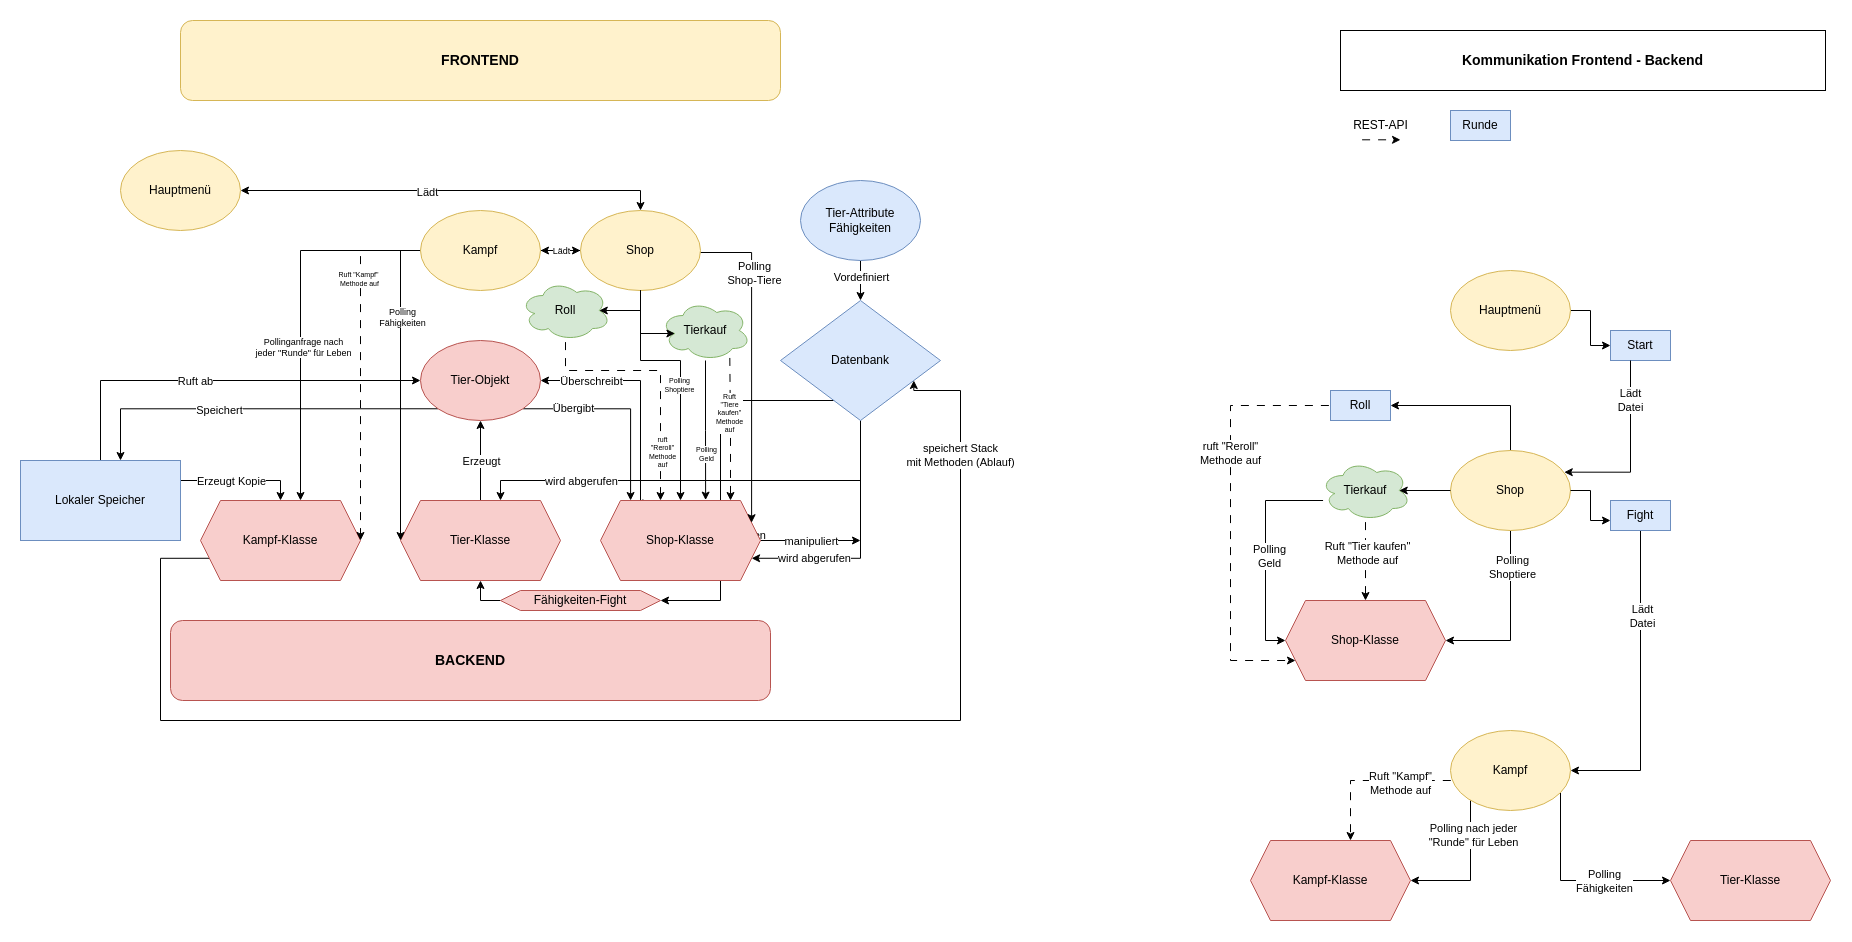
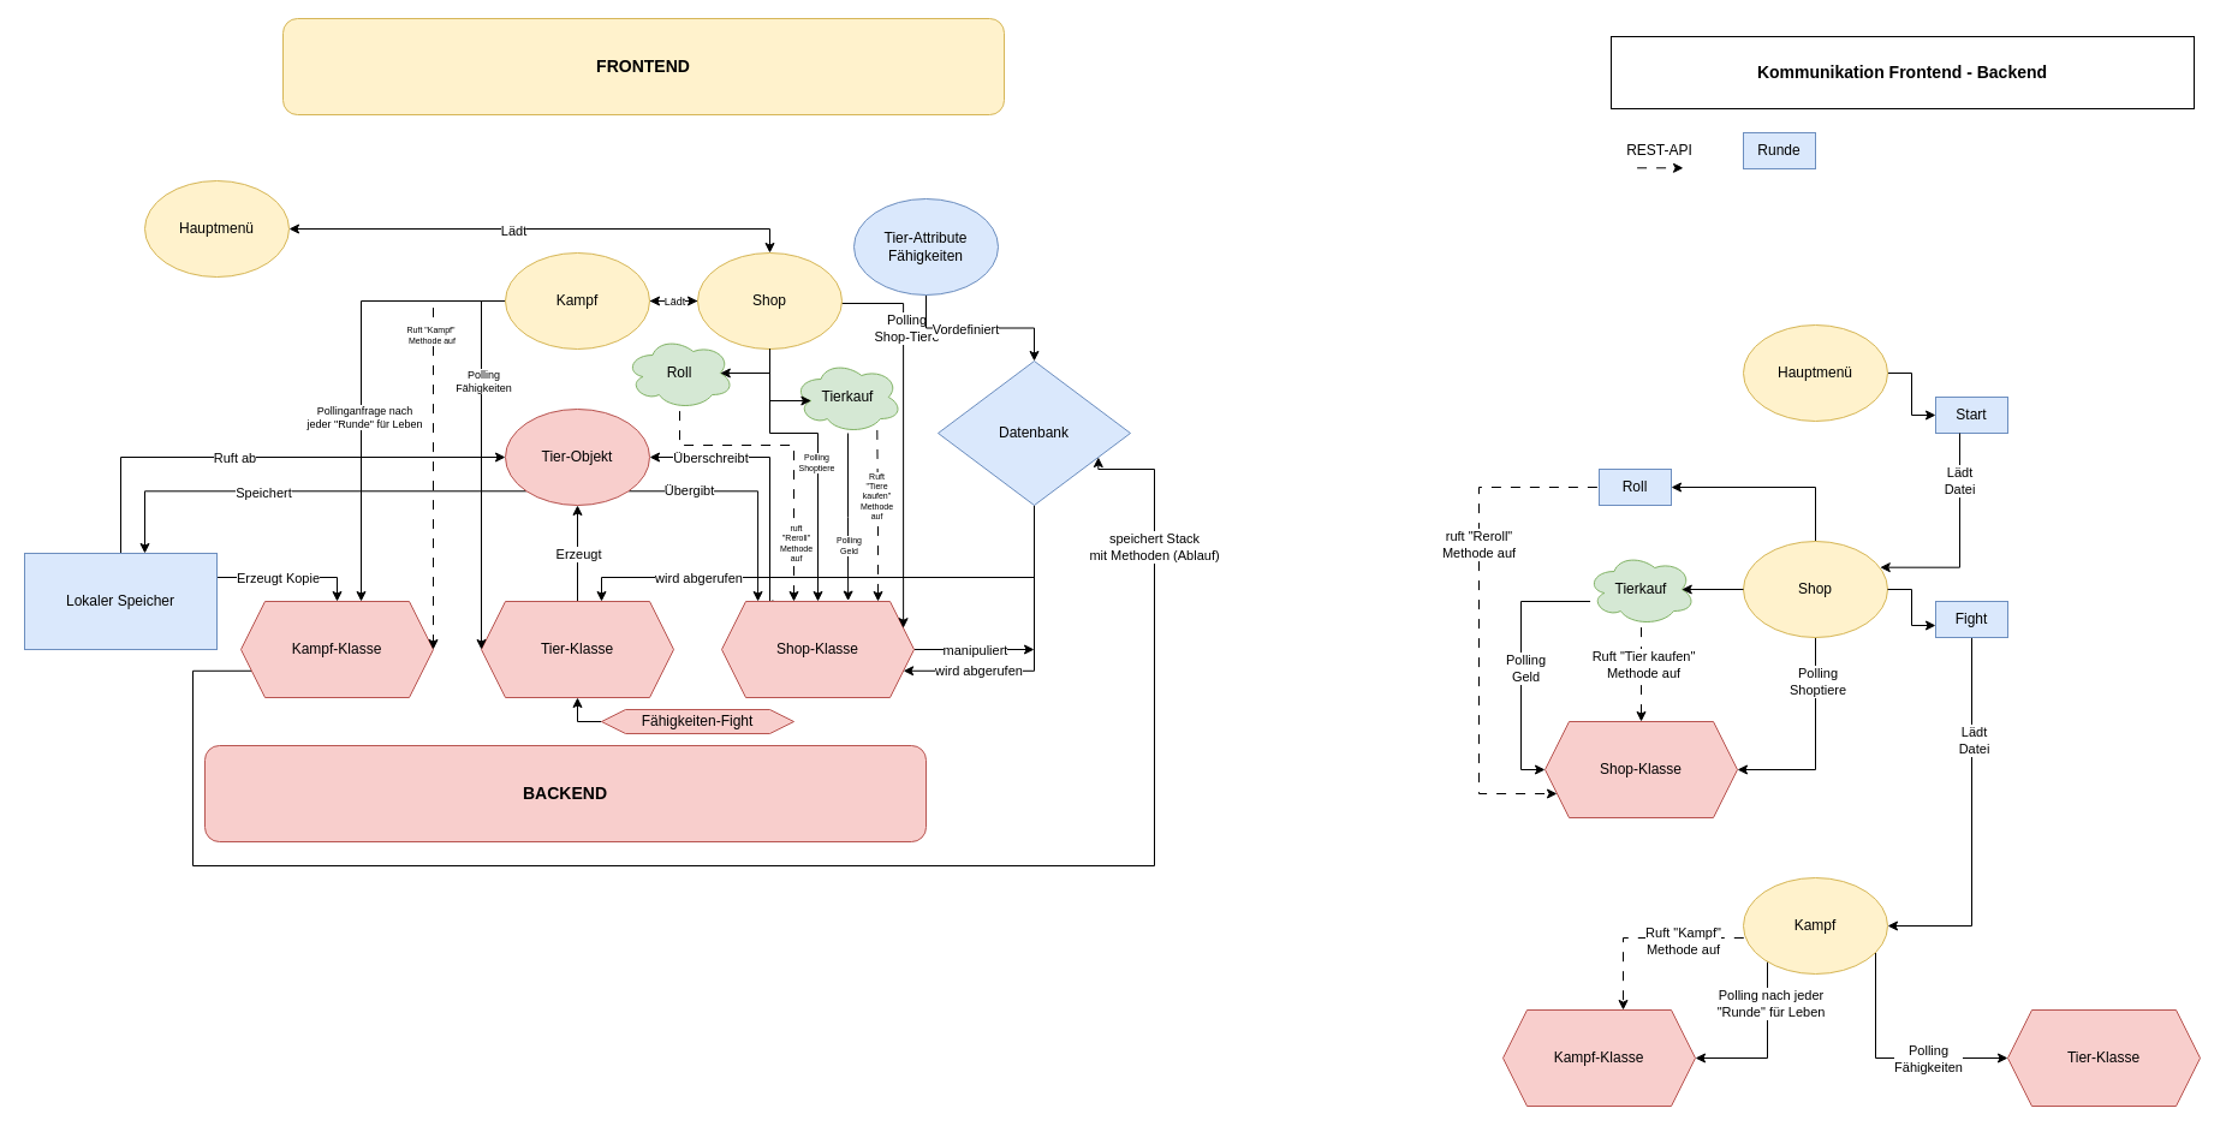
- <mxCell id="3" value="&lt;font style=&quot;font-size: 14px;&quot;&gt;&lt;b style=&quot;&quot;&gt;FRONTEND&lt;/b&gt;&lt;/font&gt;" style="rounded=1;whiteSpace=wrap;html=1;fillColor=#fff2cc;strokeColor=#d6b656;" parent="1" vertex="1"><mxGeometry x="180" y="20" width="600" height="80" as="geometry" /></mxCell>
+ <mxCell id="3" value="&lt;font style=&quot;font-size: 14px;&quot;&gt;&lt;b style=&quot;&quot;&gt;FRONTEND&lt;/b&gt;&lt;/font&gt;" style="rounded=1;whiteSpace=wrap;html=1;fillColor=#fff2cc;strokeColor=#d6b656;" parent="1" vertex="1"><mxGeometry x="235" y="15" width="600" height="80" as="geometry" /></mxCell>
- <mxCell id="47" value="Tier-Attribute&lt;br&gt;&lt;div&gt;Fähigkeiten&lt;/div&gt;" style="ellipse;whiteSpace=wrap;html=1;fillColor=#dae8fc;strokeColor=#6c8ebf;" parent="1" vertex="1"><mxGeometry x="800" y="180" width="120" height="80" as="geometry" /></mxCell>
+ <mxCell id="47" value="Tier-Attribute&lt;br&gt;&lt;div&gt;Fähigkeiten&lt;/div&gt;" style="ellipse;whiteSpace=wrap;html=1;fillColor=#dae8fc;strokeColor=#6c8ebf;" parent="1" vertex="1"><mxGeometry x="710" y="165" width="120" height="80" as="geometry" /></mxCell>
- <mxCell id="6" style="edgeStyle=orthogonalEdgeStyle;rounded=0;orthogonalLoop=1;jettySize=auto;html=1;exitX=0.75;exitY=1;exitDx=0;exitDy=0;entryX=1;entryY=0.5;entryDx=0;entryDy=0;" parent="1" source="10" target="49" edge="1"><mxGeometry relative="1" as="geometry" /></mxCell>
- <mxCell id="7" value="wird abgerufen" style="edgeLabel;html=1;align=center;verticalAlign=middle;resizable=0;points=[];" parent="6" vertex="1" connectable="0"><mxGeometry x="0.426" y="3" relative="1" as="geometry"><mxPoint x="5" y="-3" as="offset" /></mxGeometry></mxCell>
